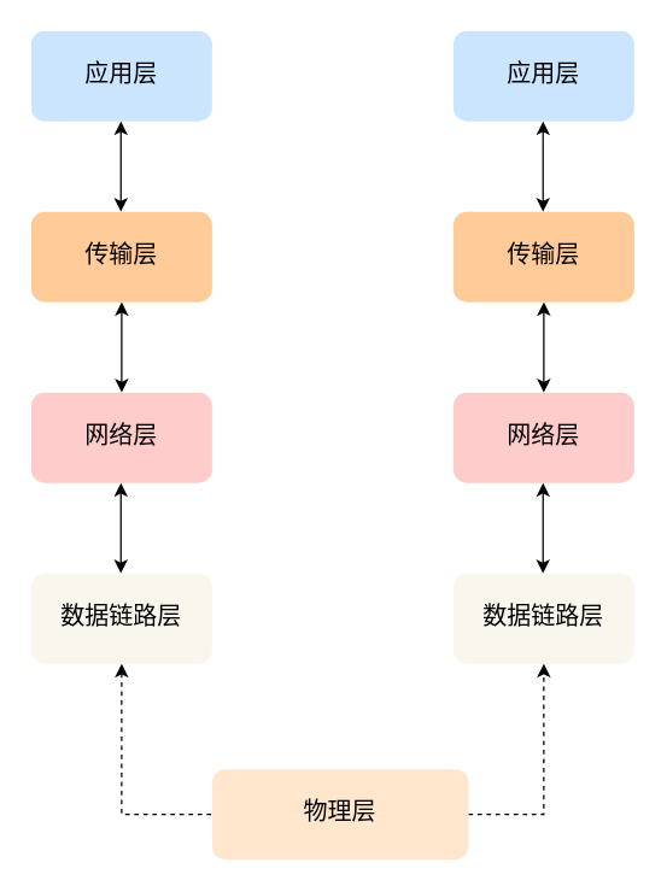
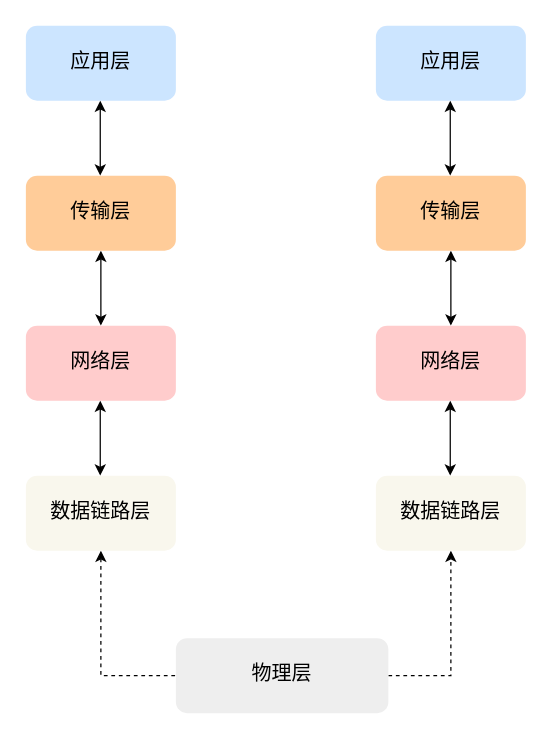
- <mxCell id="6" value="物理层" style="rounded=1;whiteSpace=wrap;html=1;fontFamily=Courier New;fontSize=16;fillColor=#ffe6cc;strokeColor=none;" vertex="1" parent="1"><mxGeometry x="140" y="510" width="170" height="60" as="geometry" /></mxCell>
+ <mxCell id="6" value="物理层" style="rounded=1;whiteSpace=wrap;html=1;fontFamily=Courier New;fontSize=16;fillColor=#eeeeee;strokeColor=none;" vertex="1" parent="1"><mxGeometry x="140" y="510" width="170" height="60" as="geometry" /></mxCell>
